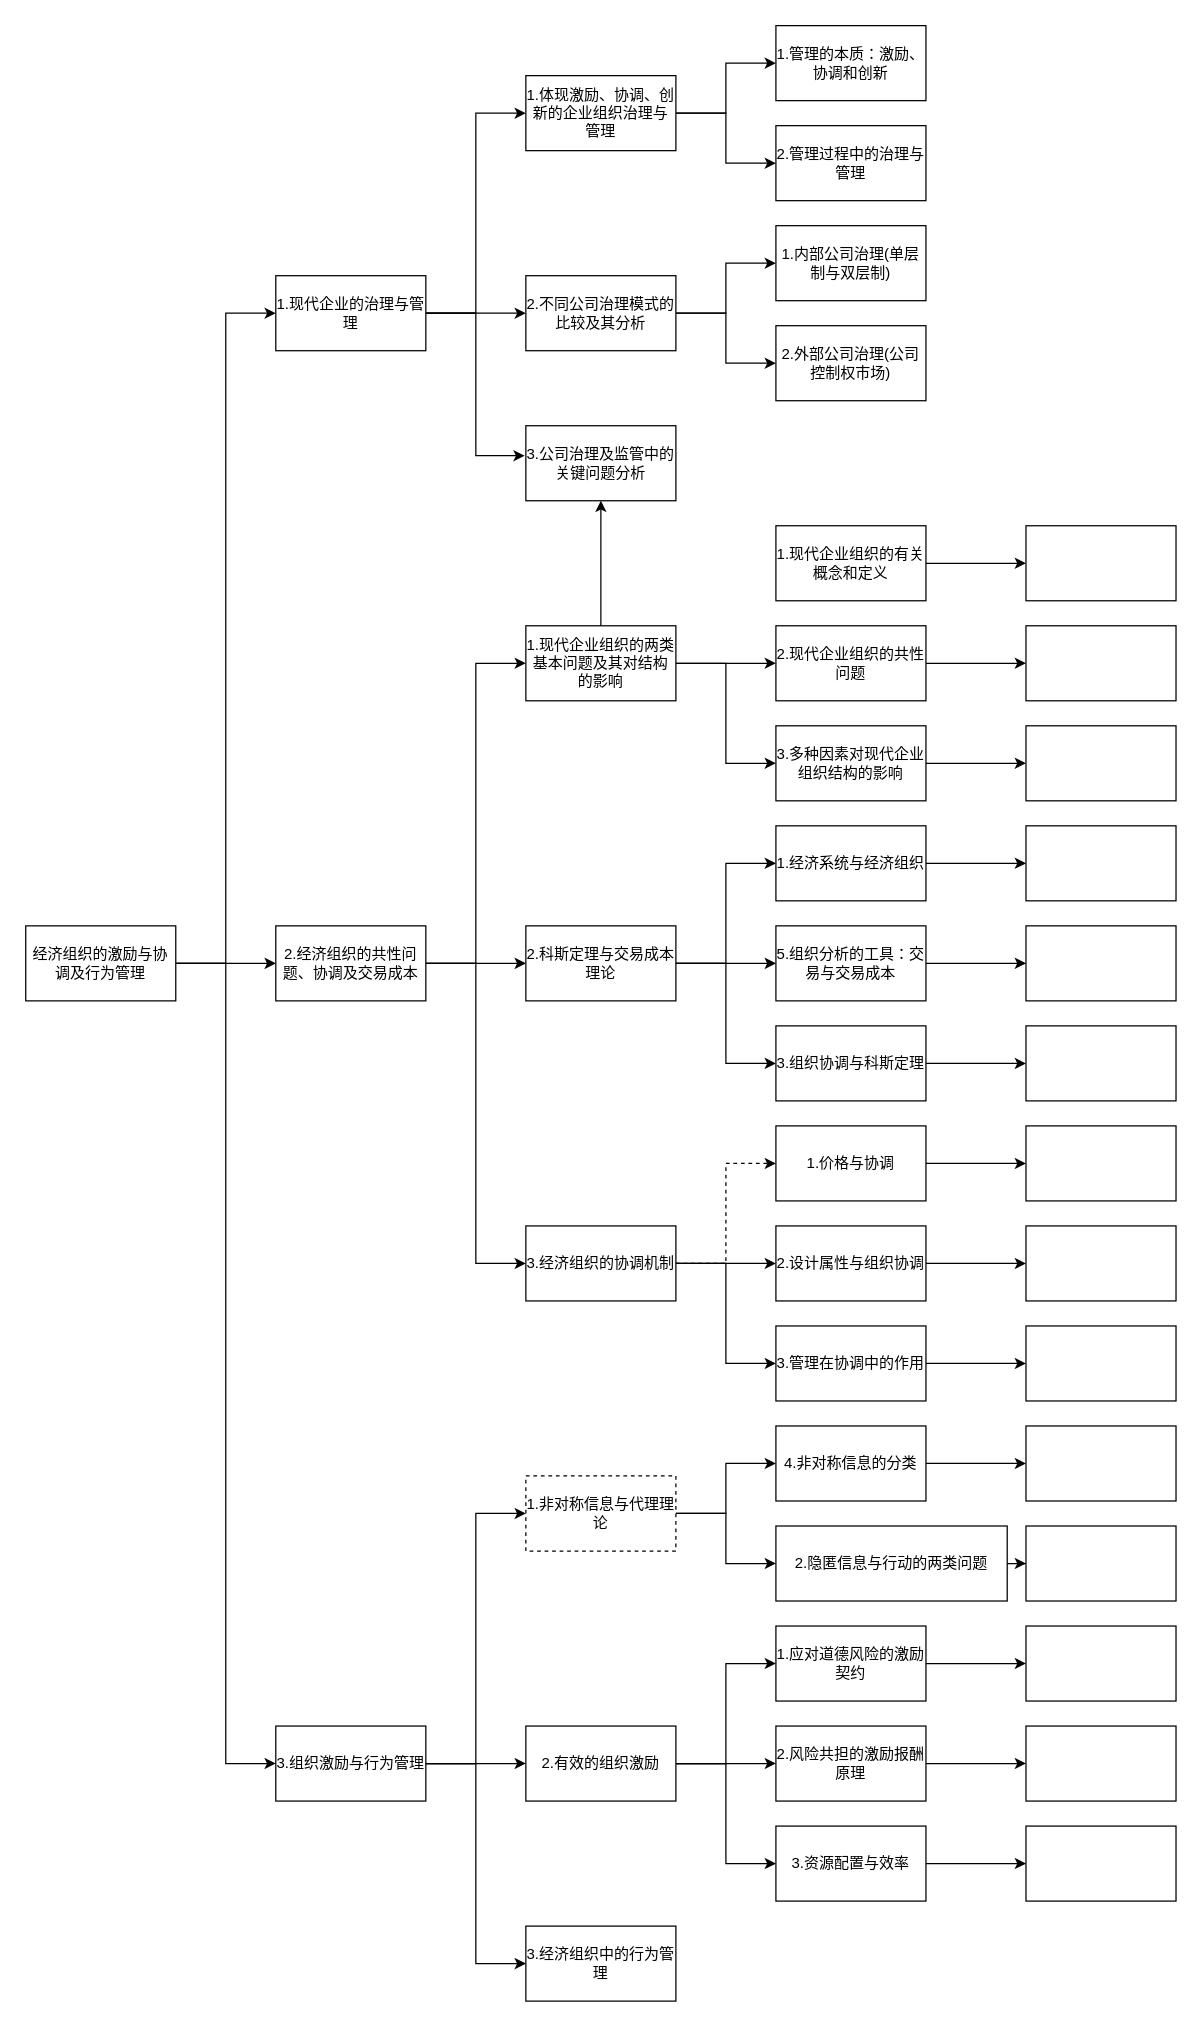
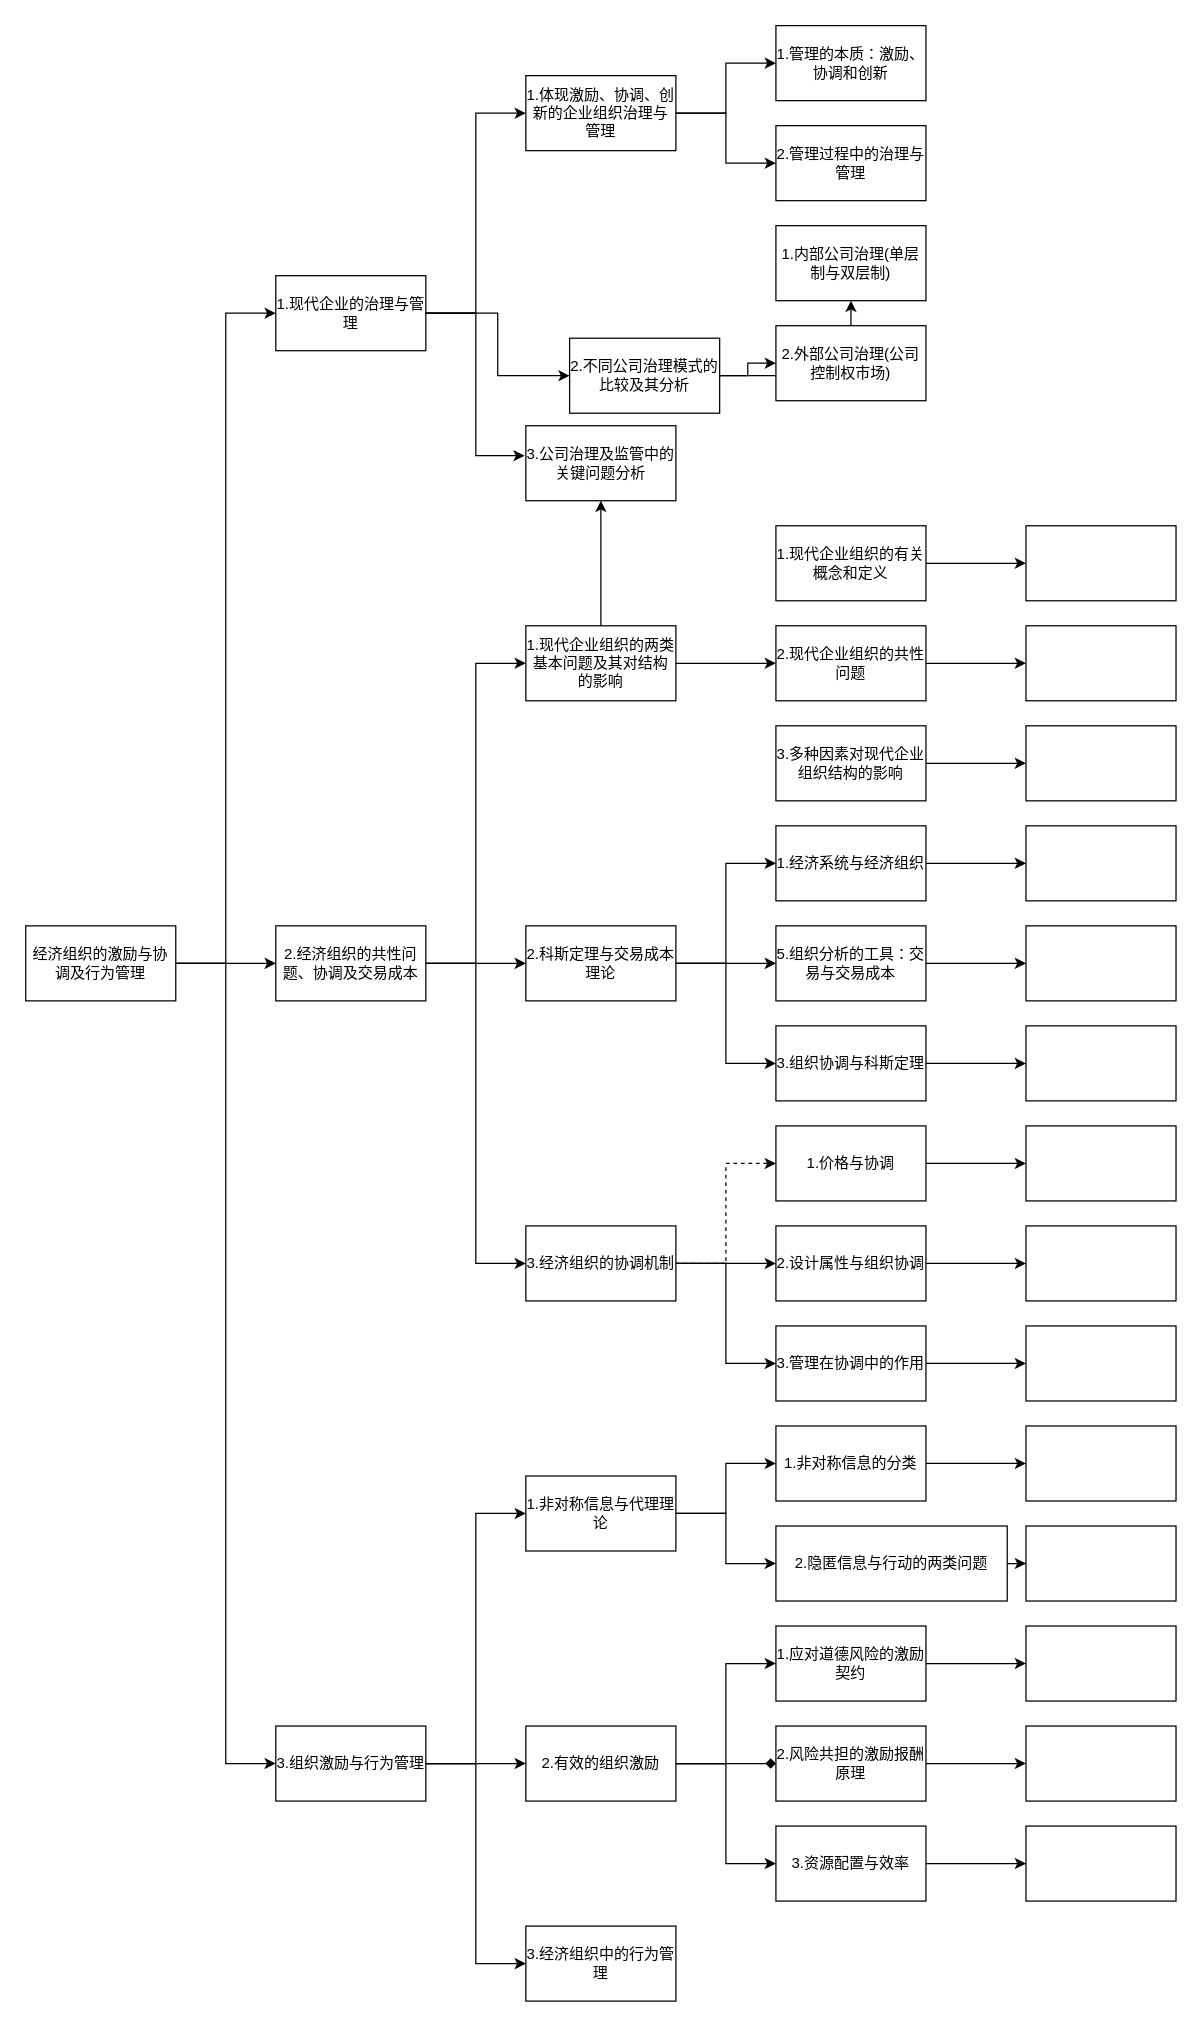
- <mxCell id="24" value="2.不同公司治理模式的比较及其分析" style="rounded=0;whiteSpace=wrap;html=1;" parent="1" vertex="1"><mxGeometry x="420" y="220" width="120" height="60" as="geometry" /></mxCell>
+ <mxCell id="24" value="2.不同公司治理模式的比较及其分析" style="rounded=0;whiteSpace=wrap;html=1;" parent="1" vertex="1"><mxGeometry x="455" y="270" width="120" height="60" as="geometry" /></mxCell>
- <mxCell id="28" style="edgeStyle=orthogonalEdgeStyle;rounded=0;orthogonalLoop=1;jettySize=auto;html=1;entryX=0;entryY=0.5;entryDx=0;entryDy=0;" parent="1" source="29" target="56" edge="1"><mxGeometry relative="1" as="geometry" /></mxCell>
- <mxCell id="79" value="4.非对称信息的分类" style="whiteSpace=wrap;html=1;rounded=0;" parent="1" vertex="1"><mxGeometry x="620" y="1140" width="120" height="60" as="geometry" /></mxCell>
+ <mxCell id="79" value="1.非对称信息的分类" style="whiteSpace=wrap;html=1;rounded=0;" parent="1" vertex="1"><mxGeometry x="620" y="1140" width="120" height="60" as="geometry" /></mxCell>
- <mxCell id="44" value="1.非对称信息与代理理论" style="rounded=0;whiteSpace=wrap;html=1;dashed=1;" parent="1" vertex="1"><mxGeometry x="420" y="1180" width="120" height="60" as="geometry" /></mxCell>
+ <mxCell id="44" value="1.非对称信息与代理理论" style="rounded=0;whiteSpace=wrap;html=1;" parent="1" vertex="1"><mxGeometry x="420" y="1180" width="120" height="60" as="geometry" /></mxCell>
- <mxCell id="46" style="edgeStyle=orthogonalEdgeStyle;rounded=0;orthogonalLoop=1;jettySize=auto;html=1;" parent="1" source="48" target="85" edge="1"><mxGeometry relative="1" as="geometry" /></mxCell>
+ <mxCell id="46" style="edgeStyle=orthogonalEdgeStyle;rounded=0;orthogonalLoop=1;jettySize=auto;html=1;endArrow=diamond;" parent="1" source="48" target="85" edge="1"><mxGeometry relative="1" as="geometry" /></mxCell>
